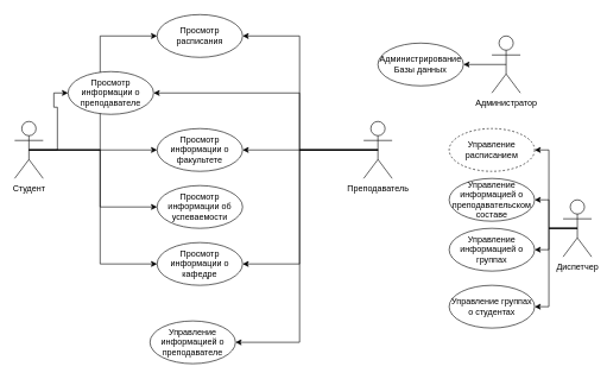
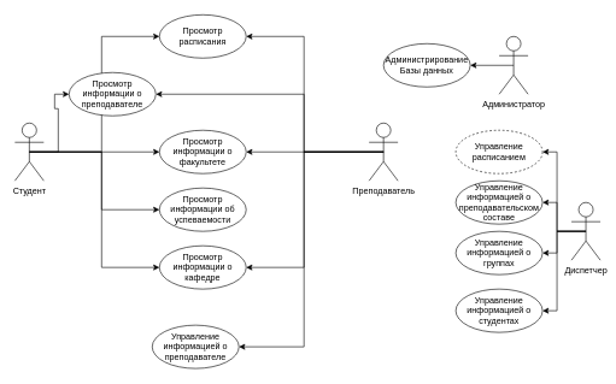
- <mxCell id="30" value="Управление группах о студентах" style="ellipse;whiteSpace=wrap;html=1;" vertex="1" parent="1"><mxGeometry x="630" y="400" width="120" height="60" as="geometry" /></mxCell>
+ <mxCell id="30" value="Управление информацией о студентах" style="ellipse;whiteSpace=wrap;html=1;" vertex="1" parent="1"><mxGeometry x="630" y="400" width="120" height="60" as="geometry" /></mxCell>
